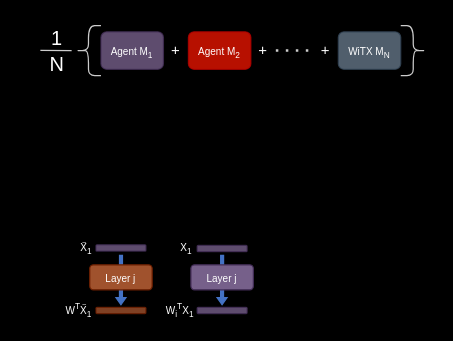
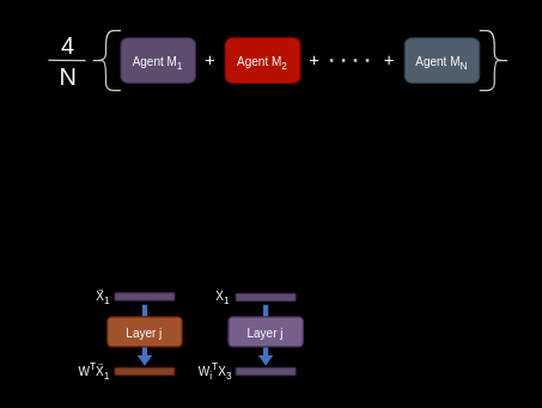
- <mxCell id="15" value="&lt;font style=&quot;font-size: 16px;&quot; color=&quot;#ffffff&quot;&gt;1&lt;/font&gt;" style="text;html=1;align=center;verticalAlign=middle;whiteSpace=wrap;rounded=0;opacity=80;" vertex="1" parent="1"><mxGeometry x="20" y="20" width="50" height="20" as="geometry" /></mxCell>
+ <mxCell id="15" value="&lt;font style=&quot;font-size: 16px;&quot; color=&quot;#ffffff&quot;&gt;4&lt;/font&gt;" style="text;html=1;align=center;verticalAlign=middle;whiteSpace=wrap;rounded=0;opacity=80;" vertex="1" parent="1"><mxGeometry x="20" y="20" width="50" height="20" as="geometry" /></mxCell>
- <mxCell id="9" value="&lt;font style=&quot;font-size: 8px;&quot;&gt;WiTX M&lt;sub&gt;N&lt;/sub&gt;&lt;/font&gt;" style="rounded=1;whiteSpace=wrap;html=1;fillColor=#647687;strokeColor=#314354;opacity=80;fontColor=#ffffff;" vertex="1" parent="1"><mxGeometry x="270" y="25" width="50" height="30" as="geometry" /></mxCell>
+ <mxCell id="9" value="&lt;font style=&quot;font-size: 8px;&quot;&gt;Agent M&lt;sub&gt;N&lt;/sub&gt;&lt;/font&gt;" style="rounded=1;whiteSpace=wrap;html=1;fillColor=#647687;strokeColor=#314354;opacity=80;fontColor=#ffffff;" vertex="1" parent="1"><mxGeometry x="270" y="25" width="50" height="30" as="geometry" /></mxCell>
- <mxCell id="24" value="&lt;font style=&quot;font-size: 8px;&quot; color=&quot;#ffffff&quot;&gt;W&lt;sub&gt;i&lt;/sub&gt;&lt;sup&gt;T&lt;/sup&gt;X&lt;sub&gt;1&lt;/sub&gt;&lt;/font&gt;" style="text;html=1;align=center;verticalAlign=middle;whiteSpace=wrap;rounded=0;" vertex="1" parent="1"><mxGeometry x="141" y="245.5" width="5" height="3.5" as="geometry" /></mxCell>
+ <mxCell id="24" value="&lt;font style=&quot;font-size: 8px;&quot; color=&quot;#ffffff&quot;&gt;W&lt;sub&gt;i&lt;/sub&gt;&lt;sup&gt;T&lt;/sup&gt;X&lt;sub&gt;3&lt;/sub&gt;&lt;/font&gt;" style="text;html=1;align=center;verticalAlign=middle;whiteSpace=wrap;rounded=0;" vertex="1" parent="1"><mxGeometry x="141" y="245.5" width="5" height="3.5" as="geometry" /></mxCell>
